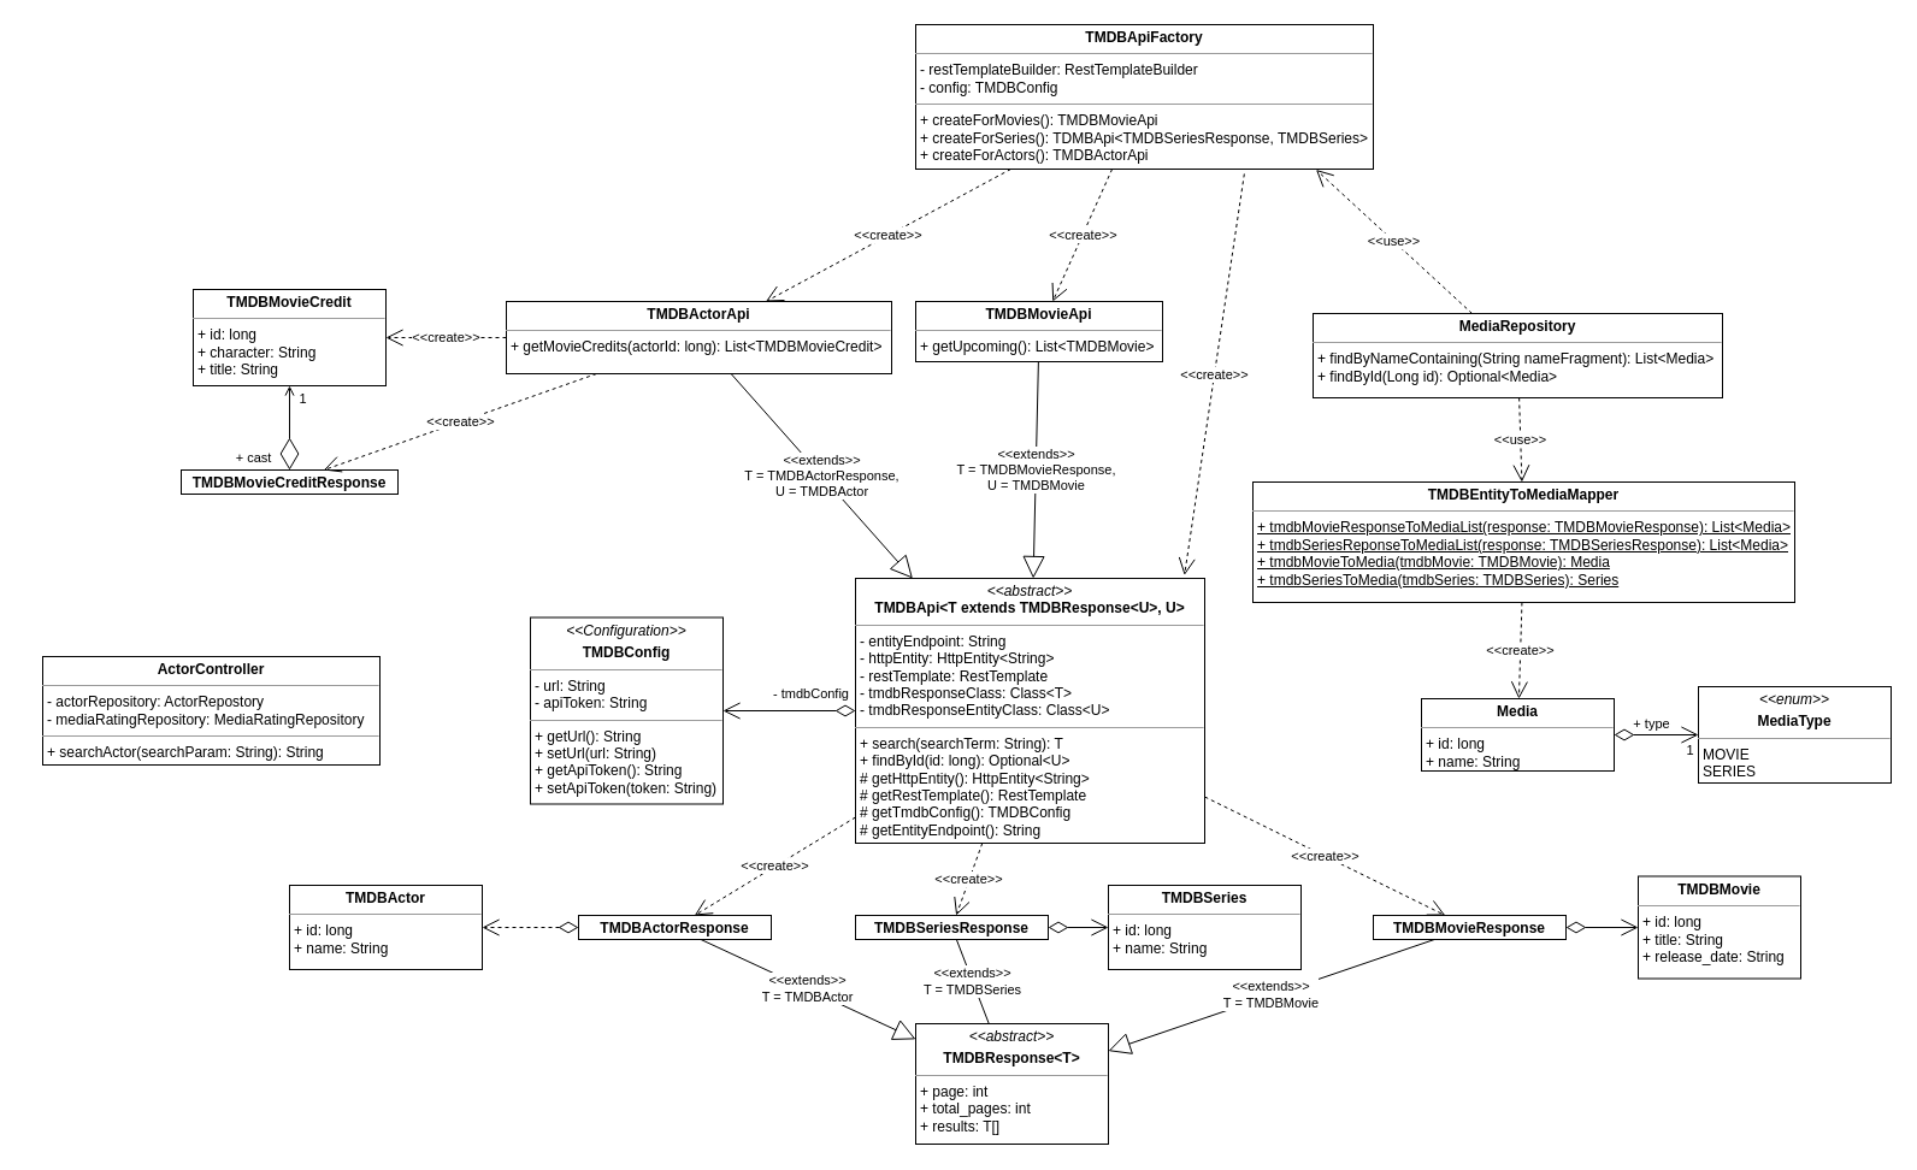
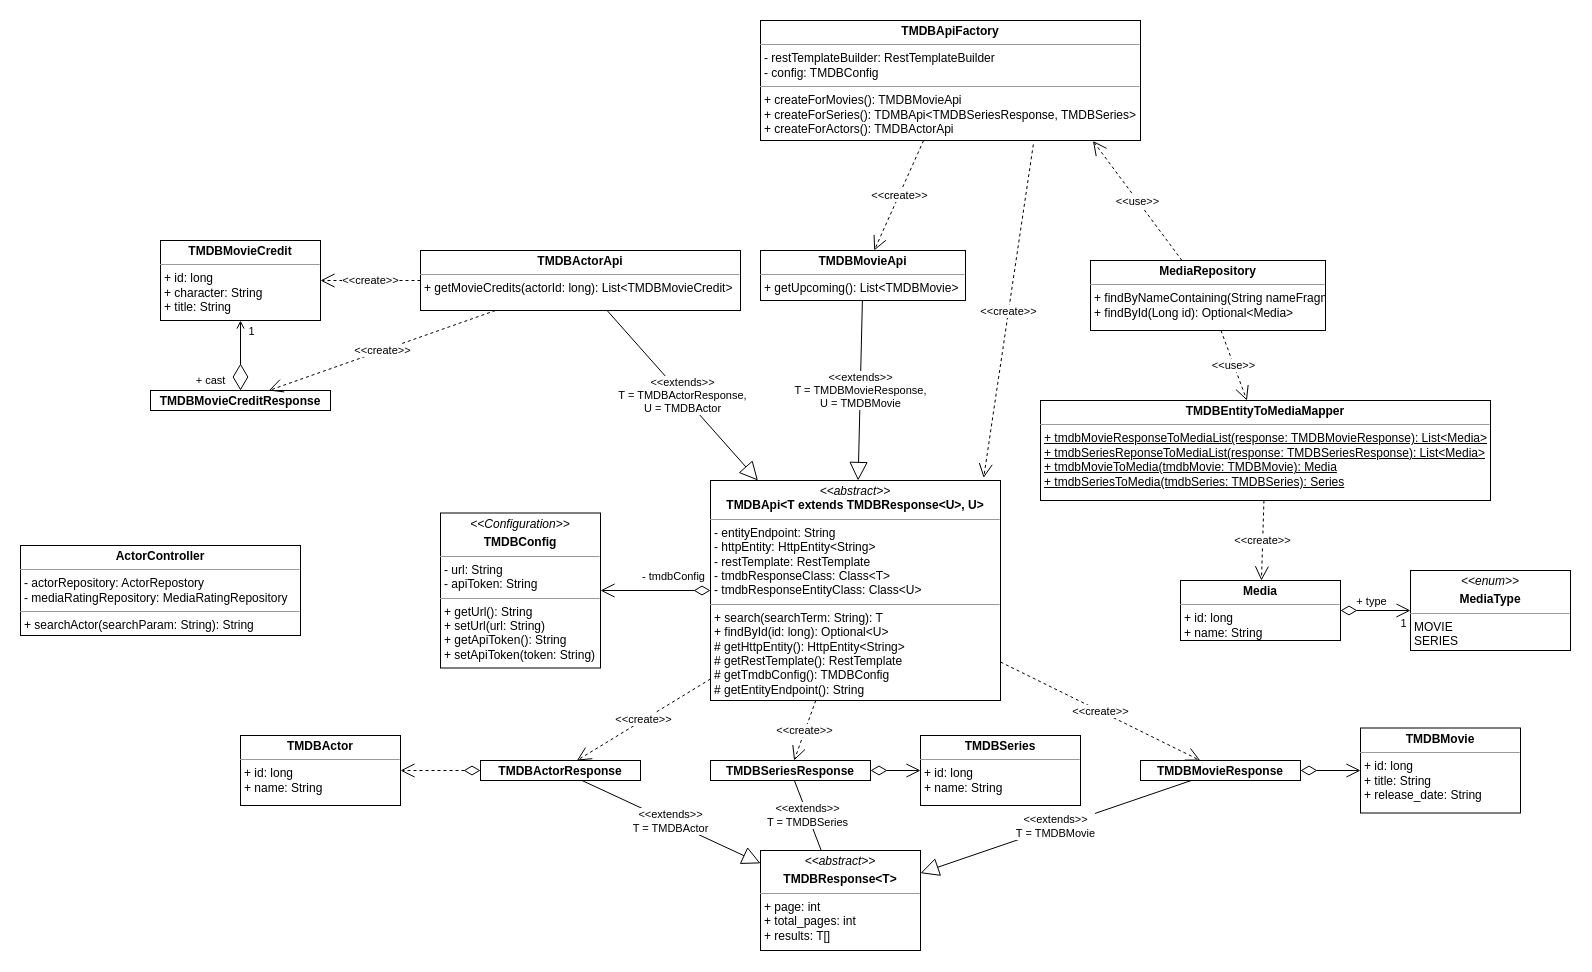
- <mxCell id="12" value="&amp;lt;&amp;lt;create&amp;gt;&amp;gt;" style="endArrow=open;endSize=12;dashed=1;html=1;rounded=0;" parent="1" source="7" target="8" edge="1"><mxGeometry width="160" relative="1" as="geometry"><mxPoint x="820" y="270" as="sourcePoint" /><mxPoint x="980" y="270" as="targetPoint" /></mxGeometry></mxCell>
- <mxCell id="2" value="&lt;p style=&quot;margin:0px;margin-top:4px;text-align:center;&quot;&gt;&lt;b&gt;MediaRepository&lt;/b&gt;&lt;/p&gt;&lt;hr size=&quot;1&quot;&gt;&lt;p style=&quot;margin:0px;margin-left:4px;&quot;&gt;&lt;span style=&quot;background-color: initial;&quot;&gt;+ findByNameContaining(String nameFragment): List&amp;lt;Media&amp;gt;&lt;/span&gt;&lt;br&gt;&lt;/p&gt;&lt;p style=&quot;margin:0px;margin-left:4px;&quot;&gt;+ findById(Long id): Optional&amp;lt;Media&amp;gt;&lt;/p&gt;" style="verticalAlign=top;align=left;overflow=fill;fontSize=12;fontFamily=Helvetica;html=1;" parent="1" vertex="1"><mxGeometry x="1090" y="260" width="340" height="70" as="geometry" /></mxCell>
+ <mxCell id="2" value="&lt;p style=&quot;margin:0px;margin-top:4px;text-align:center;&quot;&gt;&lt;b&gt;MediaRepository&lt;/b&gt;&lt;/p&gt;&lt;hr size=&quot;1&quot;&gt;&lt;p style=&quot;margin:0px;margin-left:4px;&quot;&gt;&lt;span style=&quot;background-color: initial;&quot;&gt;+ findByNameContaining(String nameFragment): List&amp;lt;Media&amp;gt;&lt;/span&gt;&lt;br&gt;&lt;/p&gt;&lt;p style=&quot;margin:0px;margin-left:4px;&quot;&gt;+ findById(Long id): Optional&amp;lt;Media&amp;gt;&lt;/p&gt;" style="verticalAlign=top;align=left;overflow=fill;fontSize=12;fontFamily=Helvetica;html=1;" parent="1" vertex="1"><mxGeometry x="1090" y="260" width="235" height="70" as="geometry" /></mxCell>
- <mxCell id="46" value="&lt;p style=&quot;margin:0px;margin-top:4px;text-align:center;&quot;&gt;&lt;b&gt;ActorController&lt;/b&gt;&lt;/p&gt;&lt;hr size=&quot;1&quot;&gt;&lt;p style=&quot;margin:0px;margin-left:4px;&quot;&gt;- actorRepository: ActorRepostory&lt;/p&gt;&lt;p style=&quot;margin:0px;margin-left:4px;&quot;&gt;- mediaRatingRepository: MediaRatingRepository&lt;/p&gt;&lt;hr size=&quot;1&quot;&gt;&lt;p style=&quot;margin:0px;margin-left:4px;&quot;&gt;+ searchActor(searchParam: String): String&lt;/p&gt;&lt;p style=&quot;margin:0px;margin-left:4px;&quot;&gt;+ showActor(id: long): String&lt;/p&gt;&lt;p style=&quot;margin:0px;margin-left:4px;&quot;&gt;&lt;br&gt;&lt;/p&gt;" style="verticalAlign=top;align=left;overflow=fill;fontSize=12;fontFamily=Helvetica;html=1;" parent="1" vertex="1"><mxGeometry x="35" y="545" width="280" height="90" as="geometry" /></mxCell>
+ <mxCell id="46" value="&lt;p style=&quot;margin:0px;margin-top:4px;text-align:center;&quot;&gt;&lt;b&gt;ActorController&lt;/b&gt;&lt;/p&gt;&lt;hr size=&quot;1&quot;&gt;&lt;p style=&quot;margin:0px;margin-left:4px;&quot;&gt;- actorRepository: ActorRepostory&lt;/p&gt;&lt;p style=&quot;margin:0px;margin-left:4px;&quot;&gt;- mediaRatingRepository: MediaRatingRepository&lt;/p&gt;&lt;hr size=&quot;1&quot;&gt;&lt;p style=&quot;margin:0px;margin-left:4px;&quot;&gt;+ searchActor(searchParam: String): String&lt;/p&gt;&lt;p style=&quot;margin:0px;margin-left:4px;&quot;&gt;+ showActor(id: long): String&lt;/p&gt;&lt;p style=&quot;margin:0px;margin-left:4px;&quot;&gt;&lt;br&gt;&lt;/p&gt;" style="verticalAlign=top;align=left;overflow=fill;fontSize=12;fontFamily=Helvetica;html=1;" parent="1" vertex="1"><mxGeometry x="20" y="545" width="280" height="90" as="geometry" /></mxCell>
- <mxCell id="36" value="&lt;p style=&quot;margin:0px;margin-top:4px;text-align:center;&quot;&gt;&lt;b&gt;TMDBMovie&lt;/b&gt;&lt;/p&gt;&lt;hr size=&quot;1&quot;&gt;&lt;p style=&quot;margin:0px;margin-left:4px;&quot;&gt;+ id: long&lt;/p&gt;&lt;p style=&quot;margin:0px;margin-left:4px;&quot;&gt;+ title: String&lt;/p&gt;&lt;p style=&quot;margin:0px;margin-left:4px;&quot;&gt;+ release_date: String&lt;/p&gt;" style="verticalAlign=top;align=left;overflow=fill;fontSize=12;fontFamily=Helvetica;html=1;" parent="1" vertex="1"><mxGeometry x="1360" y="727.5" width="135" height="85" as="geometry" /></mxCell>
+ <mxCell id="36" value="&lt;p style=&quot;margin:0px;margin-top:4px;text-align:center;&quot;&gt;&lt;b&gt;TMDBMovie&lt;/b&gt;&lt;/p&gt;&lt;hr size=&quot;1&quot;&gt;&lt;p style=&quot;margin:0px;margin-left:4px;&quot;&gt;+ id: long&lt;/p&gt;&lt;p style=&quot;margin:0px;margin-left:4px;&quot;&gt;+ title: String&lt;/p&gt;&lt;p style=&quot;margin:0px;margin-left:4px;&quot;&gt;+ release_date: String&lt;/p&gt;" style="verticalAlign=top;align=left;overflow=fill;fontSize=12;fontFamily=Helvetica;html=1;" parent="1" vertex="1"><mxGeometry x="1360" y="727.5" width="160" height="85" as="geometry" /></mxCell>
